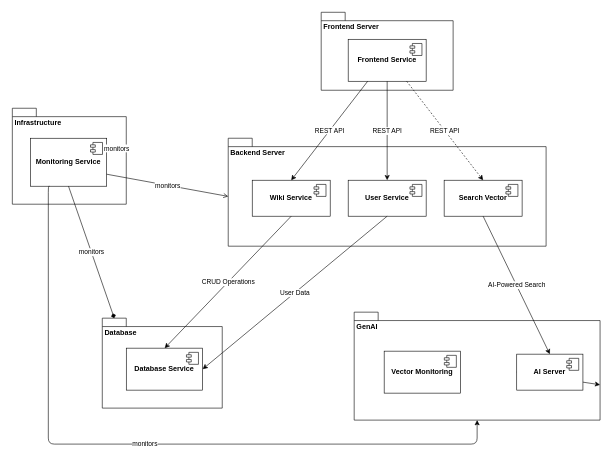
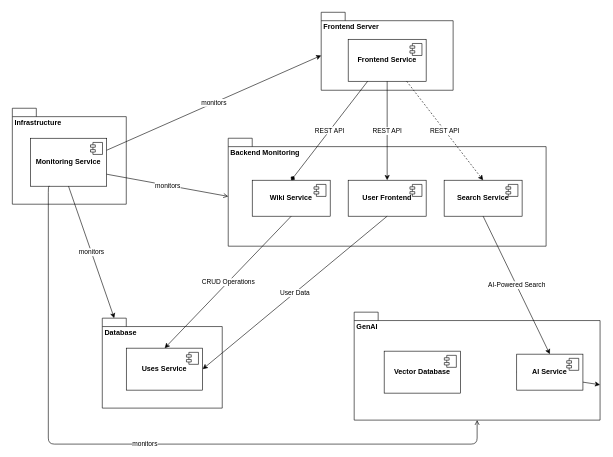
- <mxCell id="35" value="monitors" style="edgeStyle=none;html=1;exitX=1;exitY=0.25;exitDx=0;exitDy=0;" edge="1" parent="1" source="4" target="3"><mxGeometry relative="1" as="geometry" /></mxCell>
+ <mxCell id="35" value="monitors" style="edgeStyle=none;html=1;exitX=1;exitY=0.25;exitDx=0;exitDy=0;entryX=0;entryY=0;entryDx=0;entryDy=72;entryPerimeter=0;" edge="1" parent="1" source="4" target="28"><mxGeometry relative="1" as="geometry" /></mxCell>
- <mxCell id="12" value="Backend Server" style="shape=folder;fontStyle=1;spacingTop=8;tabWidth=40;tabHeight=14;tabPosition=left;html=1;whiteSpace=wrap;labelPosition=center;verticalLabelPosition=middle;align=left;verticalAlign=top;spacing=4;shadow=0;" vertex="1" parent="11"><mxGeometry width="530" height="180" as="geometry" /></mxCell>
+ <mxCell id="12" value="Backend Monitoring" style="shape=folder;fontStyle=1;spacingTop=8;tabWidth=40;tabHeight=14;tabPosition=left;html=1;whiteSpace=wrap;labelPosition=center;verticalLabelPosition=middle;align=left;verticalAlign=top;spacing=4;shadow=0;" vertex="1" parent="11"><mxGeometry width="530" height="180" as="geometry" /></mxCell>
- <mxCell id="31" value="REST API" style="edgeStyle=none;html=1;exitX=0.25;exitY=1;exitDx=0;exitDy=0;entryX=0.5;entryY=0;entryDx=0;entryDy=0;" edge="1" parent="1" source="29" target="15"><mxGeometry relative="1" as="geometry" /></mxCell>
+ <mxCell id="31" value="REST API" style="edgeStyle=none;html=1;exitX=0.25;exitY=1;exitDx=0;exitDy=0;entryX=0.5;entryY=0;entryDx=0;entryDy=0;endArrow=diamond;" edge="1" parent="1" source="29" target="15"><mxGeometry relative="1" as="geometry" /></mxCell>
- <mxCell id="13" value="&lt;b&gt;User Service&lt;/b&gt;" style="html=1;dropTarget=0;whiteSpace=wrap;" vertex="1" parent="11"><mxGeometry x="200" y="70" width="130" height="60" as="geometry" /></mxCell>
+ <mxCell id="13" value="&lt;b&gt;User Frontend&lt;/b&gt;" style="html=1;dropTarget=0;whiteSpace=wrap;" vertex="1" parent="11"><mxGeometry x="200" y="70" width="130" height="60" as="geometry" /></mxCell>
- <mxCell id="17" value="&lt;b&gt;Search Vector&lt;/b&gt;" style="html=1;dropTarget=0;whiteSpace=wrap;" vertex="1" parent="11"><mxGeometry x="360" y="70" width="130" height="60" as="geometry" /></mxCell>
+ <mxCell id="17" value="&lt;b&gt;Search Service&lt;/b&gt;" style="html=1;dropTarget=0;whiteSpace=wrap;" vertex="1" parent="11"><mxGeometry x="360" y="70" width="130" height="60" as="geometry" /></mxCell>
- <mxCell id="37" value="monitors" style="edgeStyle=none;html=1;exitX=0.5;exitY=1;exitDx=0;exitDy=0;entryX=0;entryY=0;entryDx=20;entryDy=0;entryPerimeter=0;endArrow=diamond;" edge="1" parent="1" source="4" target="7"><mxGeometry relative="1" as="geometry"><mxPoint x="260" y="540" as="targetPoint" /></mxGeometry></mxCell>
+ <mxCell id="37" value="monitors" style="edgeStyle=none;html=1;exitX=0.5;exitY=1;exitDx=0;exitDy=0;entryX=0;entryY=0;entryDx=20;entryDy=0;entryPerimeter=0;" edge="1" parent="1" source="4" target="7"><mxGeometry relative="1" as="geometry"><mxPoint x="260" y="540" as="targetPoint" /></mxGeometry></mxCell>
- <mxCell id="8" value="&lt;b&gt;Database Service&lt;/b&gt;" style="html=1;dropTarget=0;whiteSpace=wrap;" vertex="1" parent="6"><mxGeometry x="40" y="50" width="127.36" height="70" as="geometry" /></mxCell>
+ <mxCell id="8" value="&lt;b&gt;Uses Service&lt;/b&gt;" style="html=1;dropTarget=0;whiteSpace=wrap;" vertex="1" parent="6"><mxGeometry x="40" y="50" width="127.36" height="70" as="geometry" /></mxCell>
- <mxCell id="20" value="&lt;b&gt;Vector Monitoring&lt;/b&gt;" style="html=1;dropTarget=0;whiteSpace=wrap;" vertex="1" parent="1"><mxGeometry x="640" y="585" width="127.36" height="70" as="geometry" /></mxCell>
+ <mxCell id="20" value="&lt;b&gt;Vector Database&lt;/b&gt;" style="html=1;dropTarget=0;whiteSpace=wrap;" vertex="1" parent="1"><mxGeometry x="640" y="585" width="127.36" height="70" as="geometry" /></mxCell>
- <mxCell id="23" value="&lt;b&gt;AI Server&lt;/b&gt;" style="html=1;dropTarget=0;whiteSpace=wrap;" vertex="1" parent="1"><mxGeometry x="861.038" y="590" width="110.377" height="60" as="geometry" /></mxCell>
+ <mxCell id="23" value="&lt;b&gt;AI Service&lt;/b&gt;" style="html=1;dropTarget=0;whiteSpace=wrap;" vertex="1" parent="1"><mxGeometry x="861.038" y="590" width="110.377" height="60" as="geometry" /></mxCell>
- <mxCell id="38" value="monitors" style="edgeStyle=orthogonalEdgeStyle;html=1;entryX=0.5;entryY=1;entryDx=0;entryDy=0;entryPerimeter=0;exitX=0.25;exitY=1;exitDx=0;exitDy=0;" edge="1" parent="1" source="4" target="19"><mxGeometry relative="1" as="geometry"><mxPoint x="90" y="750" as="targetPoint" /><Array as="points"><mxPoint x="80" y="310" /><mxPoint x="80" y="740" /><mxPoint x="795" y="740" /></Array></mxGeometry></mxCell>
+ <mxCell id="38" value="monitors" style="edgeStyle=orthogonalEdgeStyle;html=1;entryX=0.5;entryY=1;entryDx=0;entryDy=0;entryPerimeter=0;exitX=0.25;exitY=1;exitDx=0;exitDy=0;endArrow=open;" edge="1" parent="1" source="4" target="19"><mxGeometry relative="1" as="geometry"><mxPoint x="90" y="750" as="targetPoint" /><Array as="points"><mxPoint x="80" y="310" /><mxPoint x="80" y="740" /><mxPoint x="795" y="740" /></Array></mxGeometry></mxCell>
